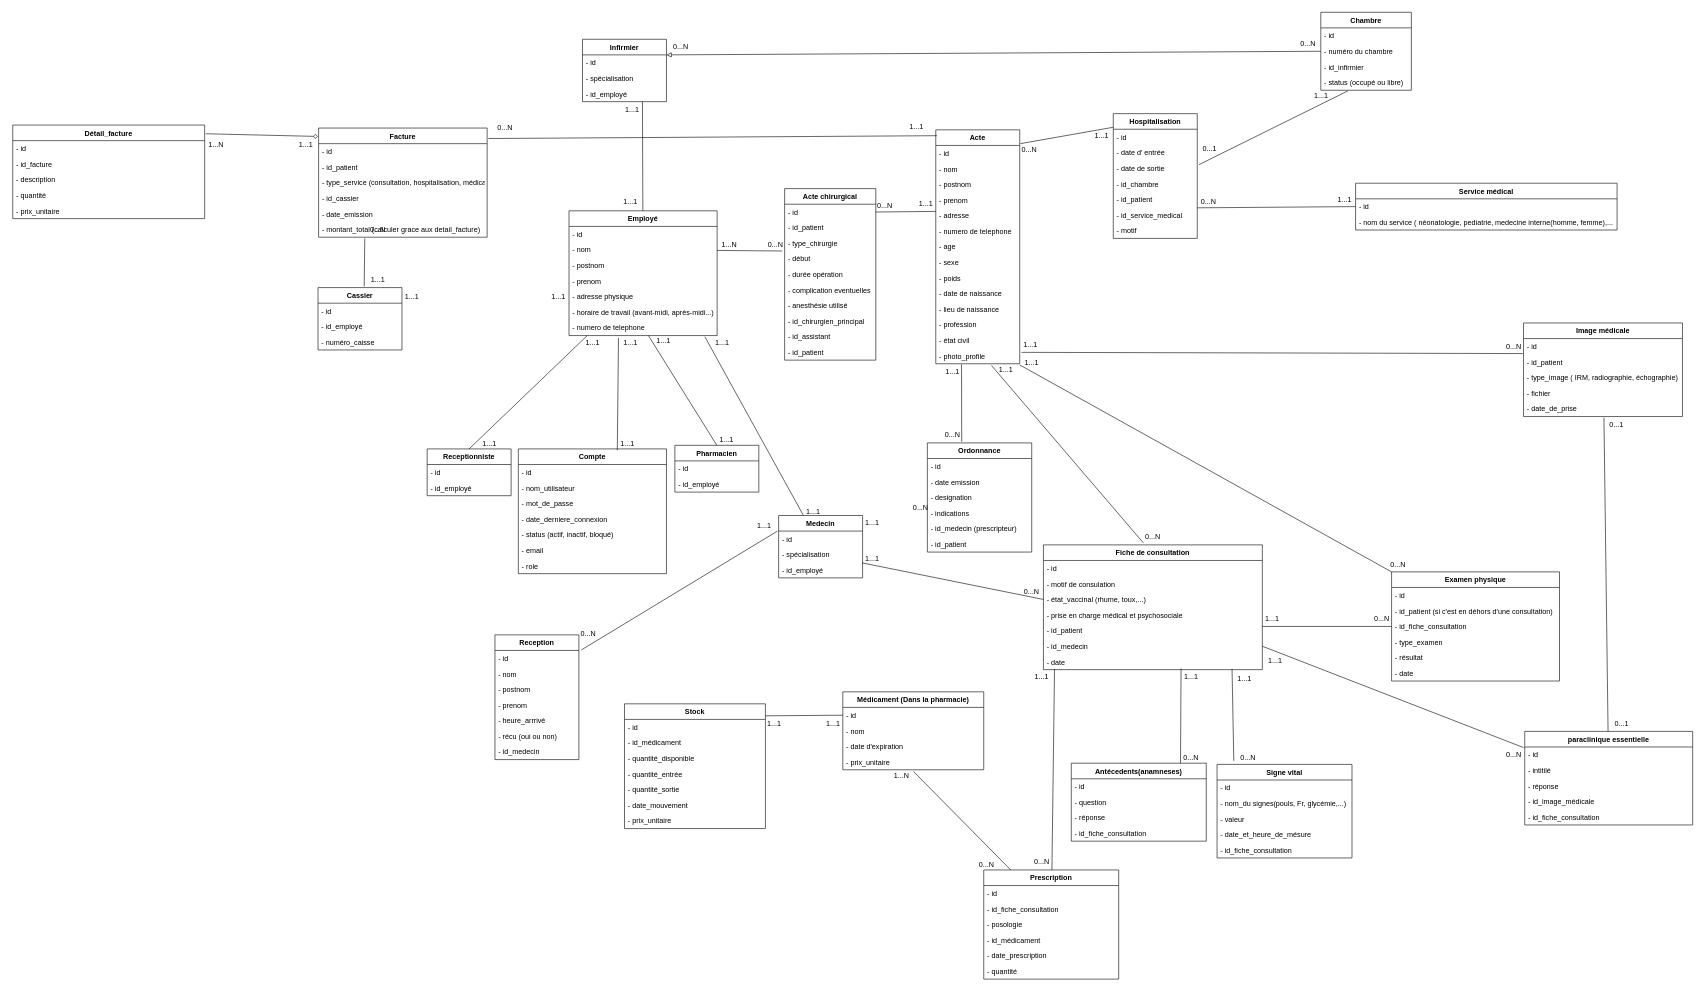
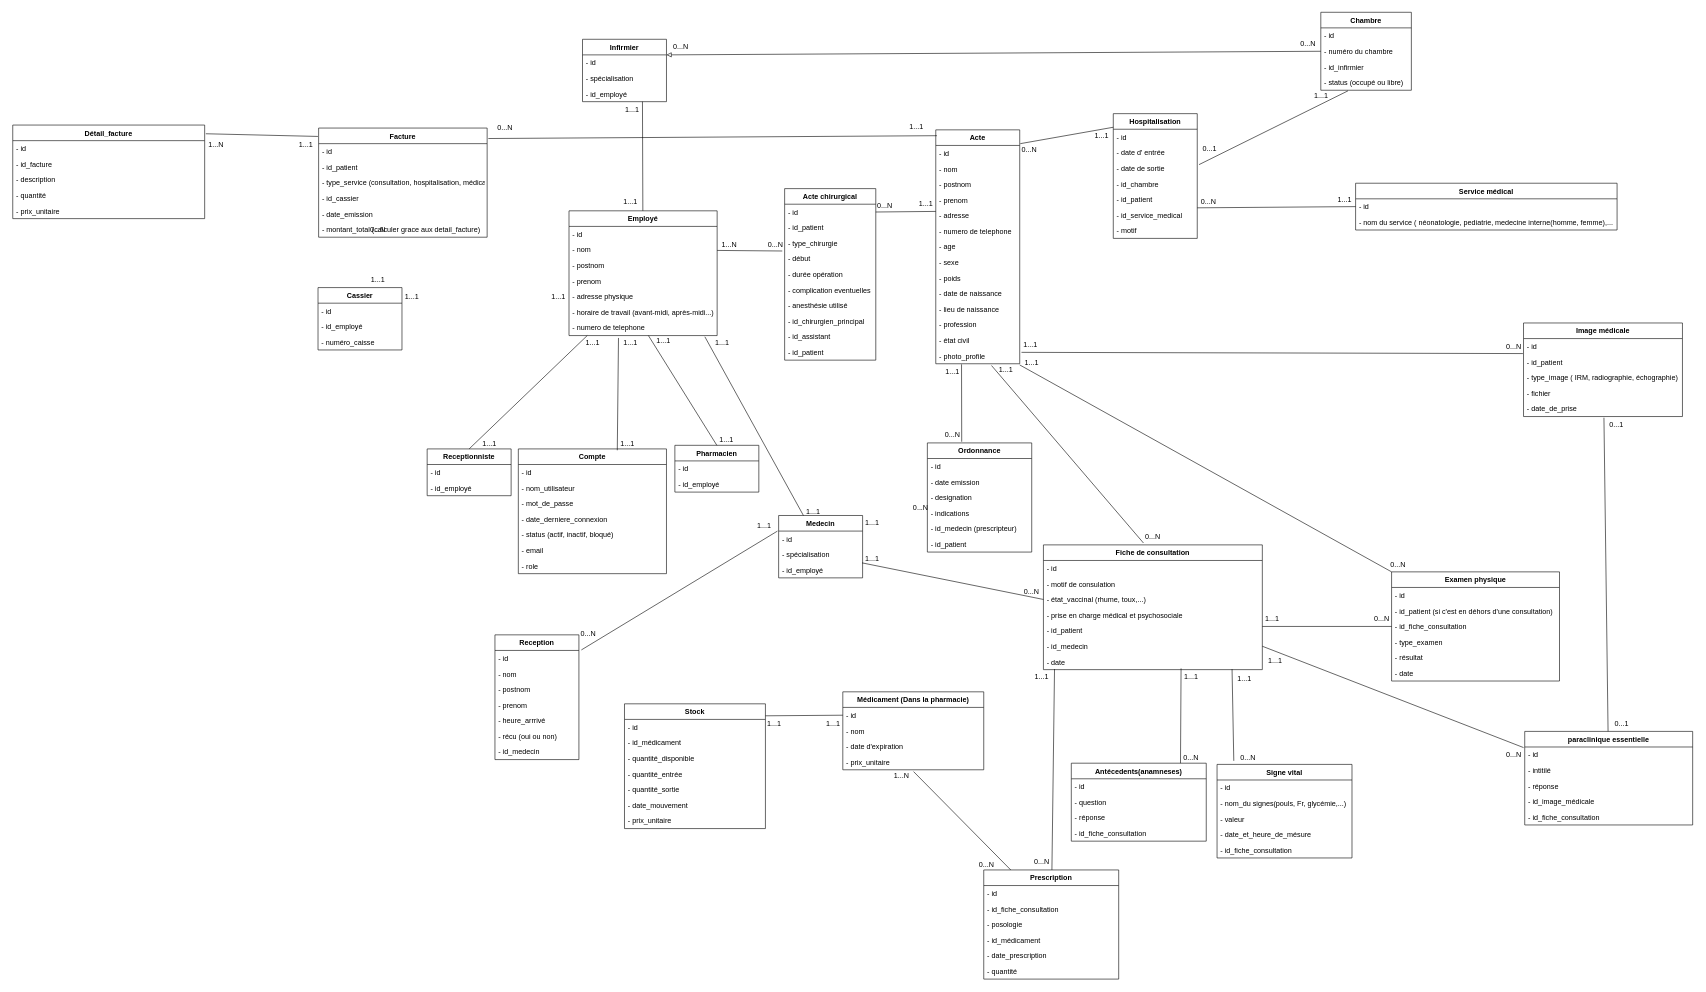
- <mxCell id="120" value="" style="edgeStyle=none;html=1;strokeColor=default;endArrow=diamond;endFill=0;entryX=-0.004;entryY=0.077;entryDx=0;entryDy=0;entryPerimeter=0;exitX=1.006;exitY=0.093;exitDx=0;exitDy=0;exitPerimeter=0;" parent="1" source="113" target="106" edge="1"><mxGeometry relative="1" as="geometry"><mxPoint x="651" y="219" as="sourcePoint" /><mxPoint x="805" y="227" as="targetPoint" /></mxGeometry></mxCell>
+ <mxCell id="120" value="" style="edgeStyle=none;html=1;strokeColor=default;endArrow=none;endFill=0;entryX=-0.004;entryY=0.077;entryDx=0;entryDy=0;entryPerimeter=0;exitX=1.006;exitY=0.093;exitDx=0;exitDy=0;exitPerimeter=0;" parent="1" source="113" target="106" edge="1"><mxGeometry relative="1" as="geometry"><mxPoint x="651" y="219" as="sourcePoint" /><mxPoint x="805" y="227" as="targetPoint" /></mxGeometry></mxCell>
- <mxCell id="130" value="" style="edgeStyle=none;html=1;entryX=0.55;entryY=-0.019;entryDx=0;entryDy=0;strokeColor=default;endArrow=none;endFill=0;exitX=0.274;exitY=1.077;exitDx=0;exitDy=0;exitPerimeter=0;entryPerimeter=0;" parent="1" source="112" target="89" edge="1"><mxGeometry relative="1" as="geometry"><mxPoint x="873" y="373" as="sourcePoint" /><mxPoint x="859" y="491.98" as="targetPoint" /></mxGeometry></mxCell>
